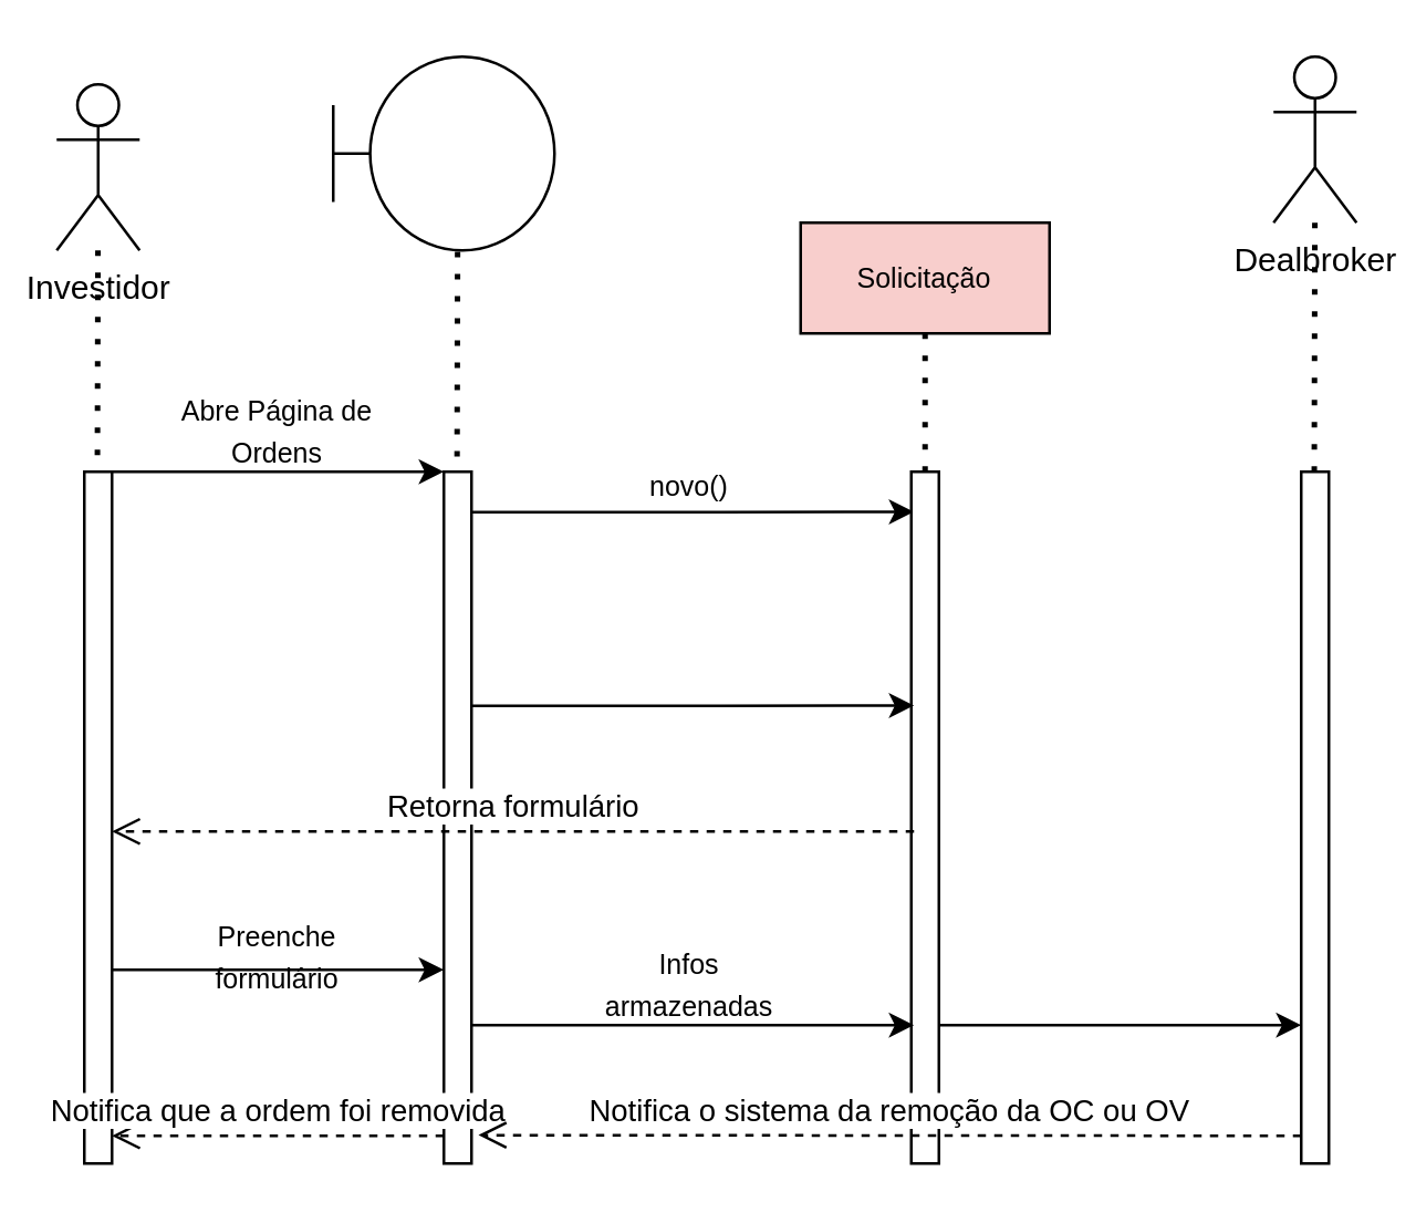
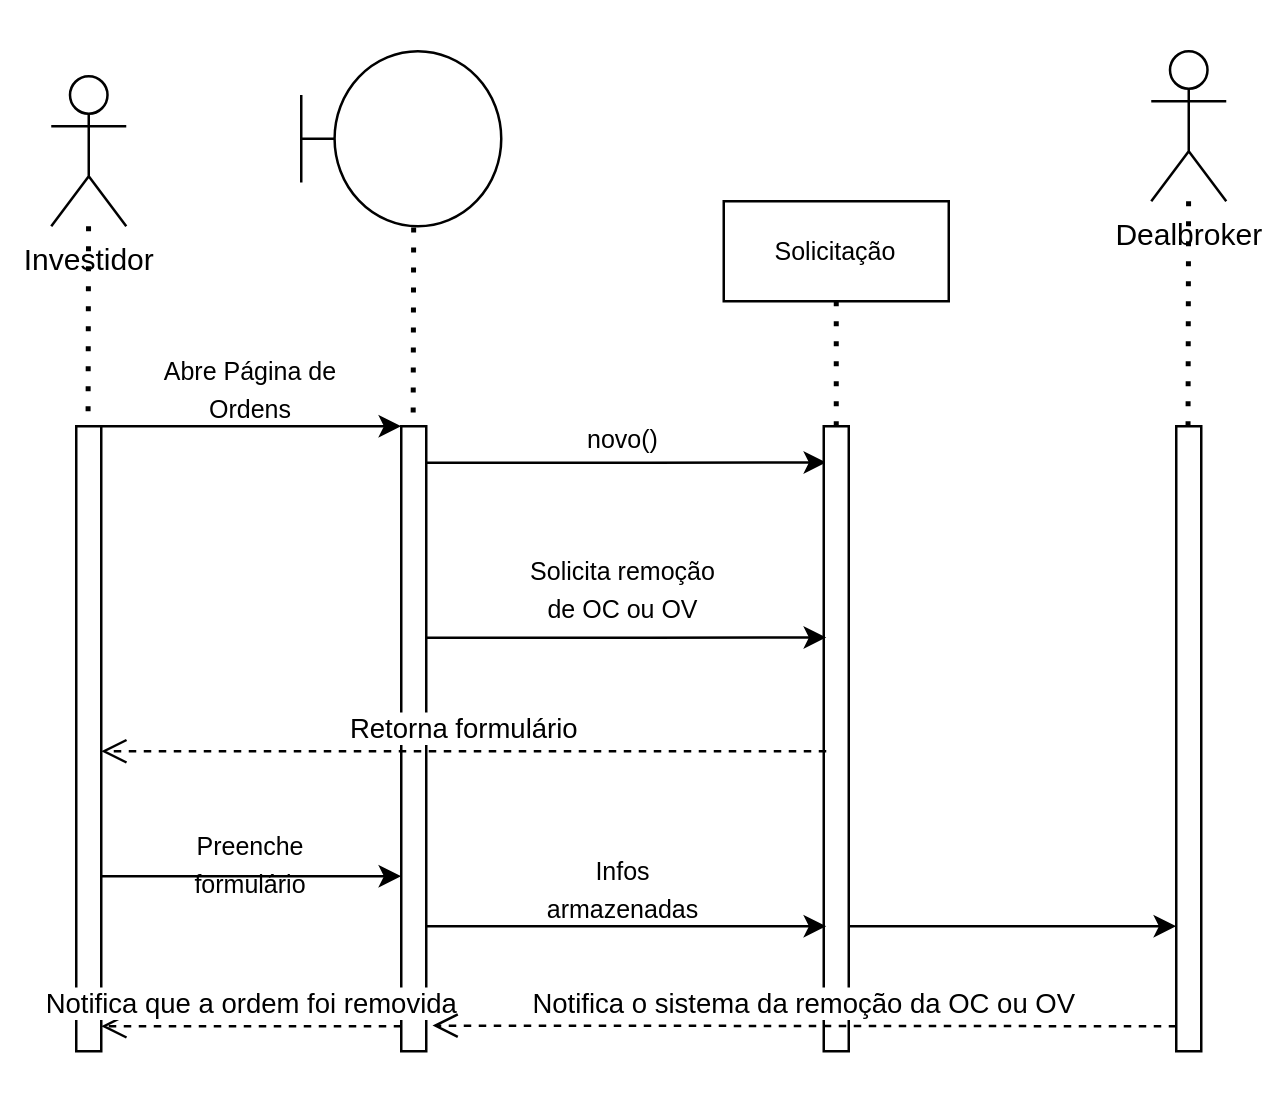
- <mxCell id="11" value="Solicitação" style="rounded=0;whiteSpace=wrap;html=1;fontSize=10;fillColor=#f8cecc;" vertex="1" parent="1"><mxGeometry x="289" y="80" width="90" height="40" as="geometry" /></mxCell>
+ <mxCell id="11" value="Solicitação" style="rounded=0;whiteSpace=wrap;html=1;fontSize=10;" vertex="1" parent="1"><mxGeometry x="289" y="80" width="90" height="40" as="geometry" /></mxCell>
+ <mxCell id="16" value="&lt;font style=&quot;font-size: 10px;&quot;&gt;Solicita remoção de OC ou OV&lt;/font&gt;" style="text;html=1;strokeColor=none;fillColor=none;align=center;verticalAlign=middle;whiteSpace=wrap;rounded=0;" vertex="1" parent="1"><mxGeometry x="209" y="220" width="80" height="30" as="geometry" /></mxCell>
